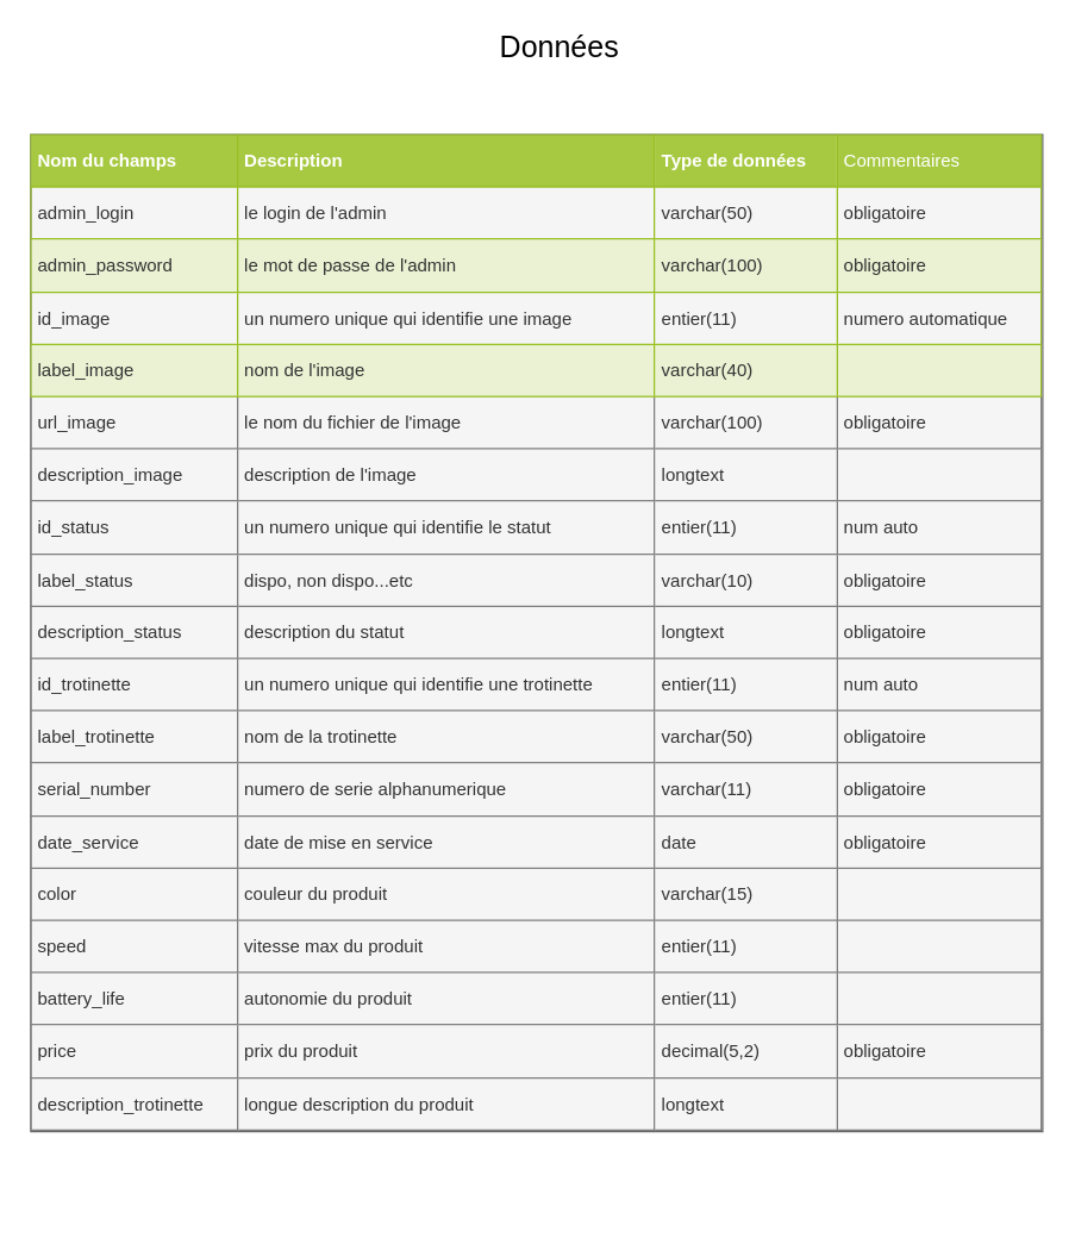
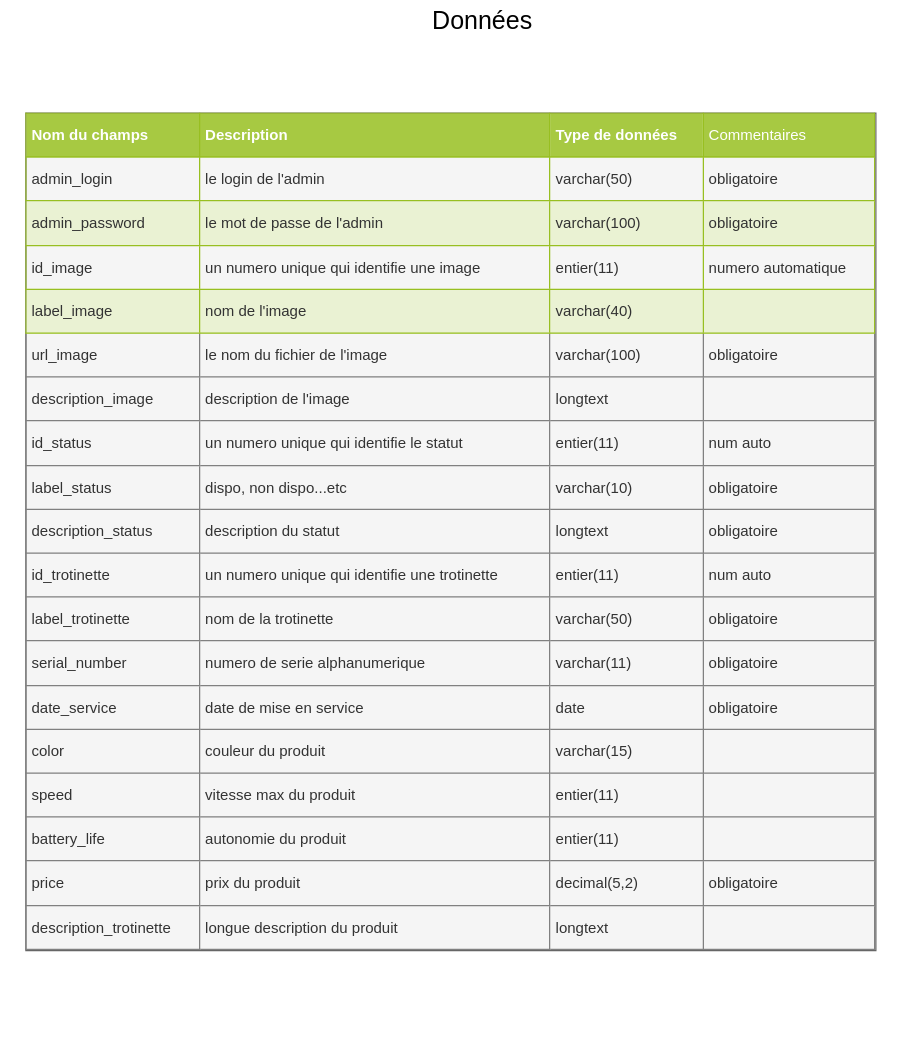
- <mxCell id="2" value="&lt;font style=&quot;font-size: 20px&quot;&gt;Données&lt;/font&gt;" style="text;html=1;resizable=0;autosize=1;align=center;verticalAlign=middle;points=[];fillColor=none;strokeColor=none;rounded=0;" parent="1" vertex="1"><mxGeometry x="325" y="20" width="100" height="20" as="geometry" /></mxCell>
+ <mxCell id="2" value="&lt;font style=&quot;font-size: 20px&quot;&gt;Données&lt;/font&gt;" style="text;html=1;resizable=0;autosize=1;align=center;verticalAlign=middle;points=[];fillColor=none;strokeColor=none;rounded=0;" parent="1" vertex="1"><mxGeometry x="335" y="5" width="100" height="20" as="geometry" /></mxCell>
